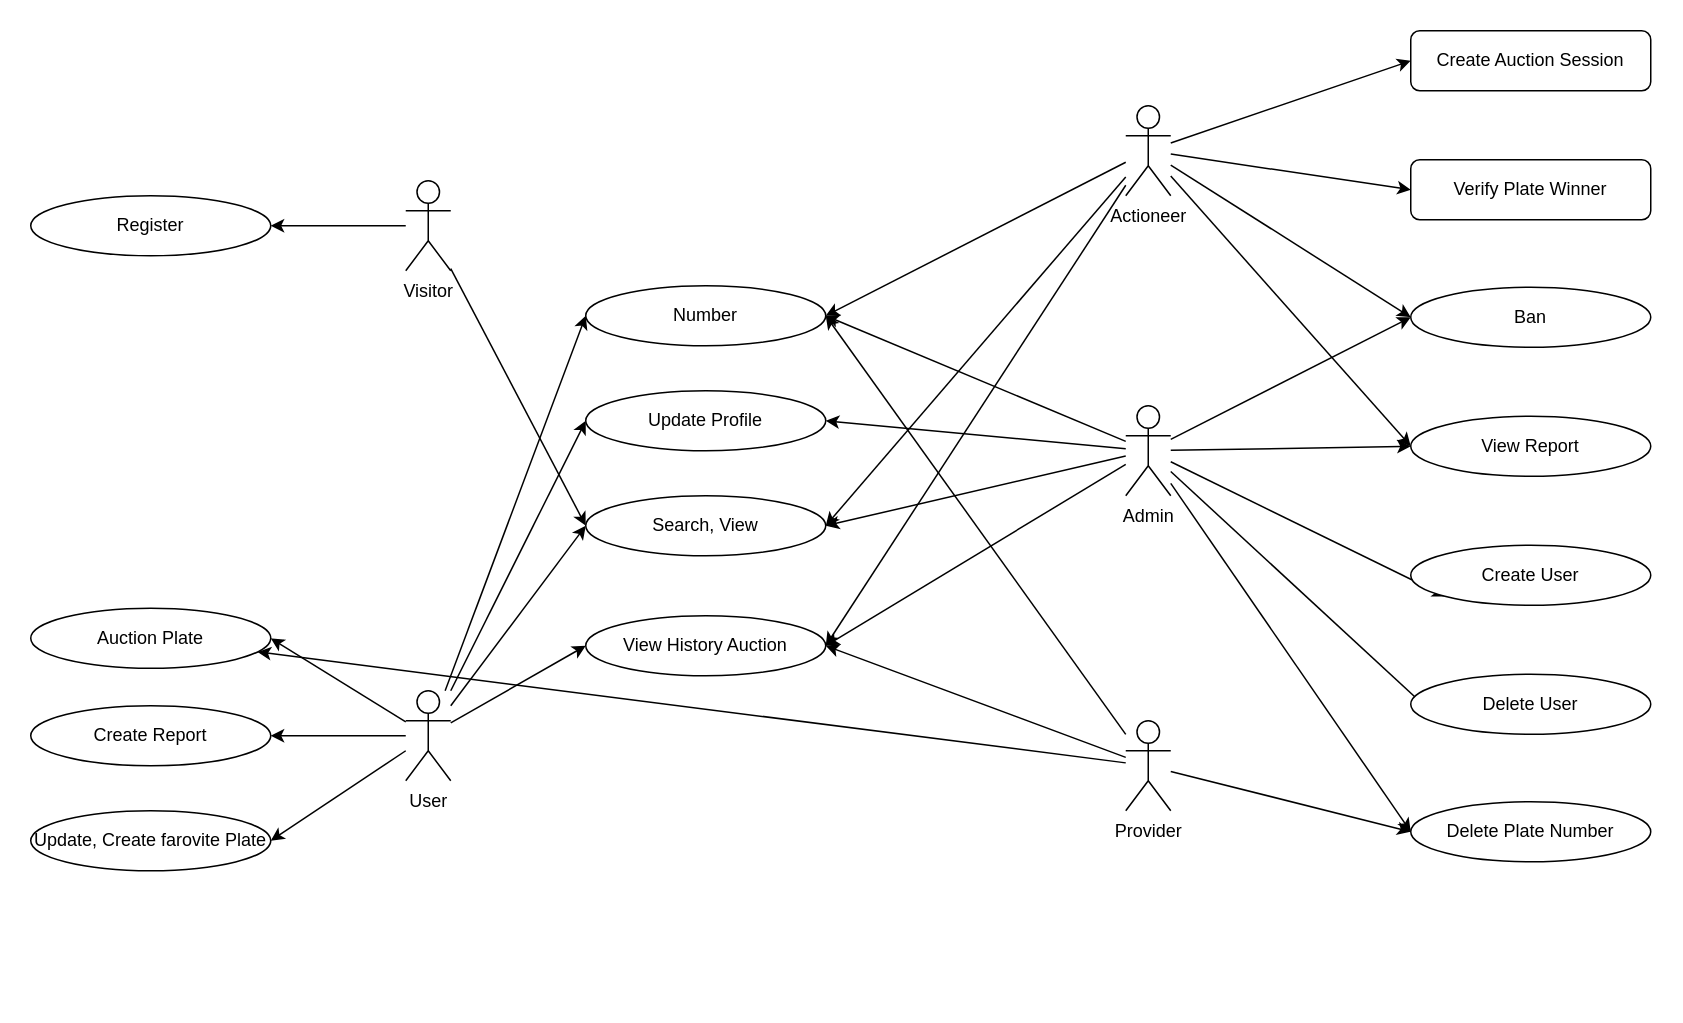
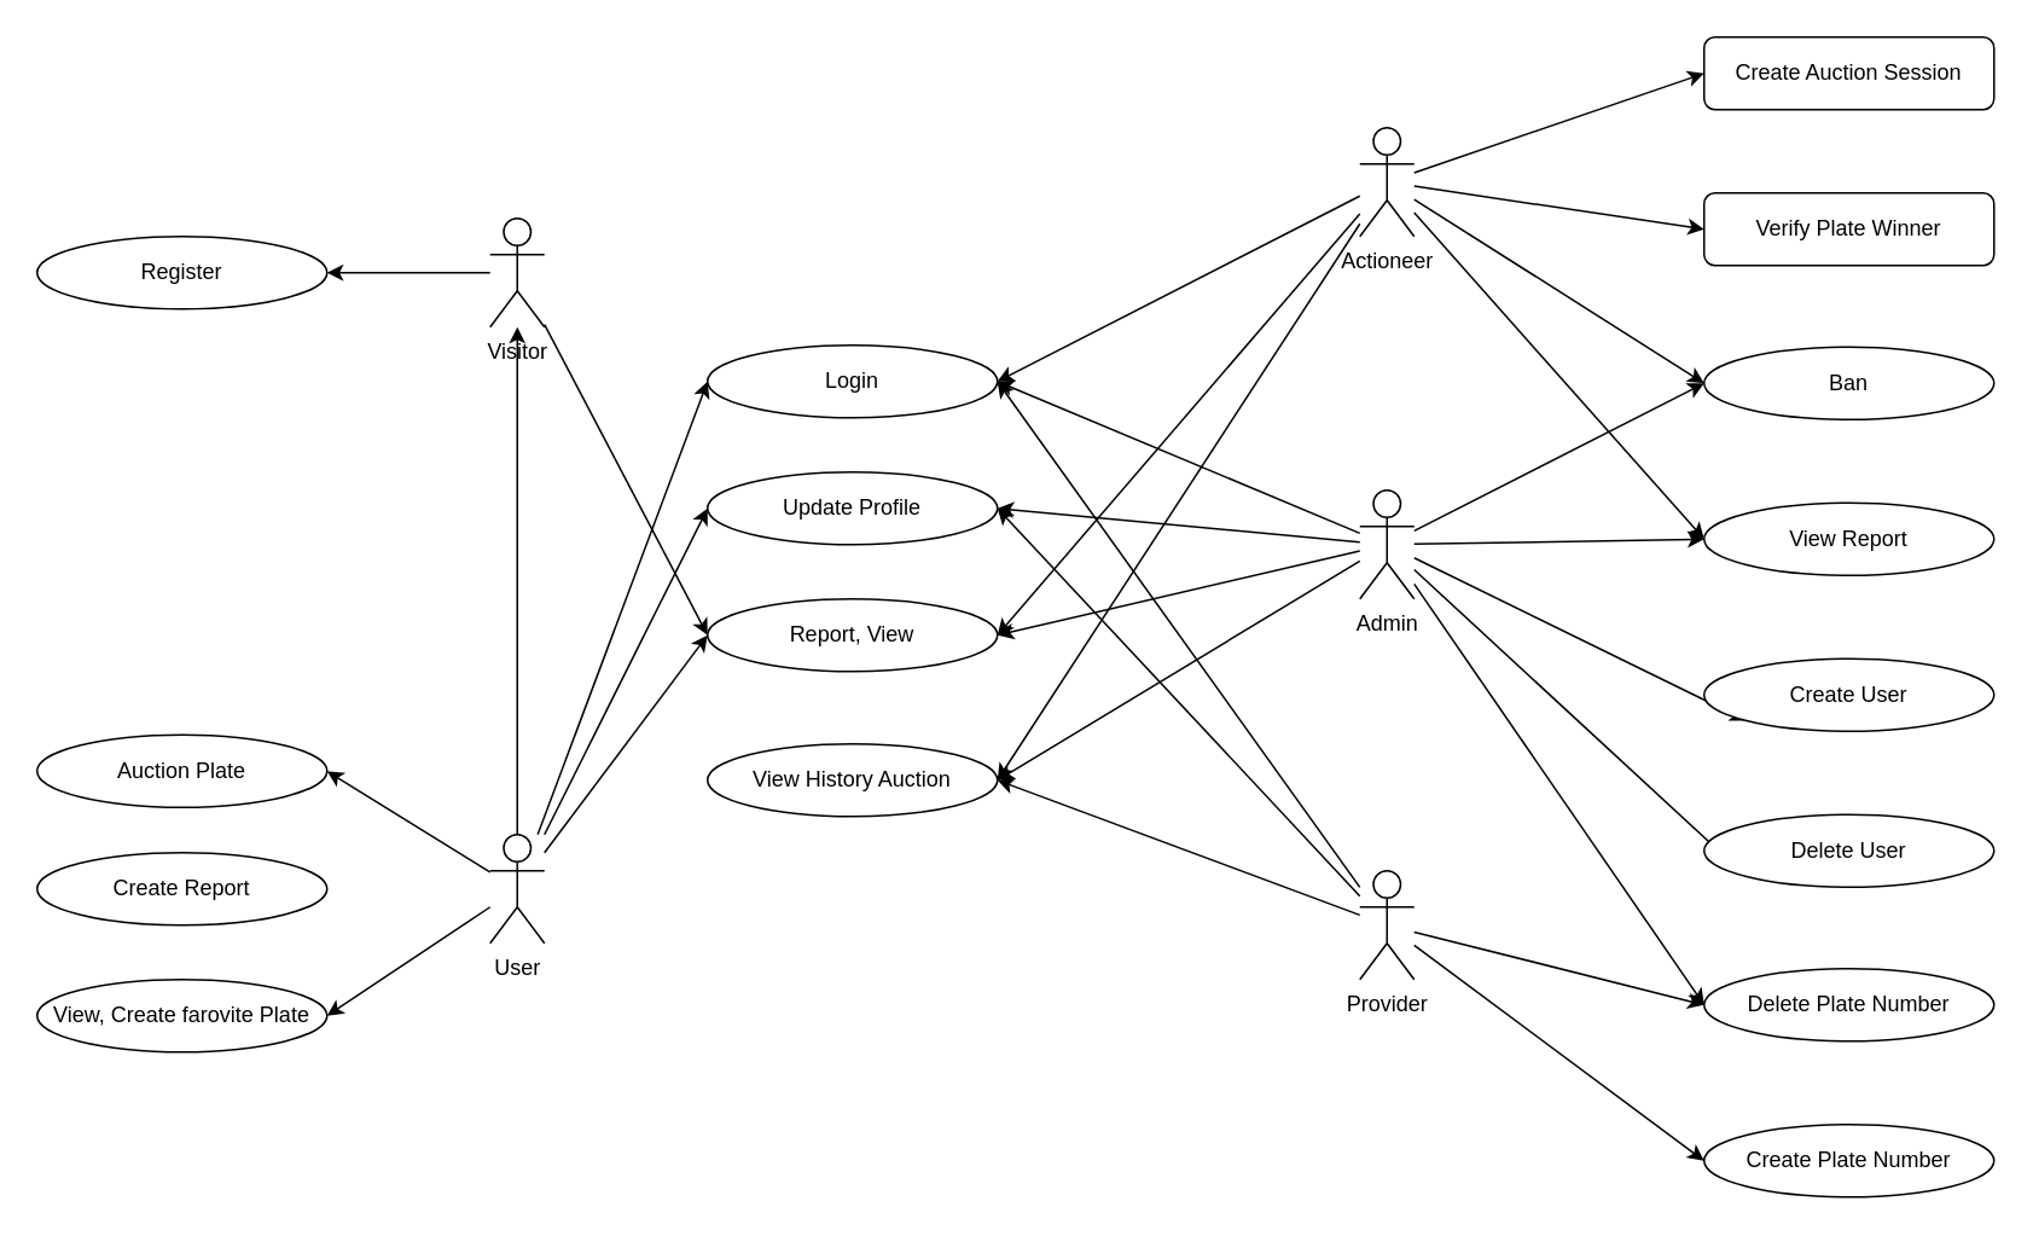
- <mxCell id="36" value="Number" style="ellipse;whiteSpace=wrap;html=1;" vertex="1" parent="1"><mxGeometry x="390" y="190" width="160" height="40" as="geometry" /></mxCell>
+ <mxCell id="36" value="Login" style="ellipse;whiteSpace=wrap;html=1;" vertex="1" parent="1"><mxGeometry x="390" y="190" width="160" height="40" as="geometry" /></mxCell>
- <mxCell id="39" value="Search, View" style="ellipse;whiteSpace=wrap;html=1;" vertex="1" parent="1"><mxGeometry x="390" y="330" width="160" height="40" as="geometry" /></mxCell>
+ <mxCell id="39" value="Report, View" style="ellipse;whiteSpace=wrap;html=1;" vertex="1" parent="1"><mxGeometry x="390" y="330" width="160" height="40" as="geometry" /></mxCell>
- <mxCell id="8" style="rounded=0;orthogonalLoop=1;jettySize=auto;html=1;entryX=0;entryY=0.5;entryDx=0;entryDy=0;" edge="1" parent="1" source="11" target="50"><mxGeometry relative="1" as="geometry" /></mxCell>
- <mxCell id="31" style="rounded=0;orthogonalLoop=1;jettySize=auto;html=1;" edge="1" parent="1" source="35" target="44"><mxGeometry relative="1" as="geometry" /></mxCell>
+ <mxCell id="31" style="rounded=0;orthogonalLoop=1;jettySize=auto;html=1;entryX=1;entryY=0.5;entryDx=0;entryDy=0;" edge="1" parent="1" source="35" target="38"><mxGeometry relative="1" as="geometry" /></mxCell>
- <mxCell id="10" style="rounded=0;orthogonalLoop=1;jettySize=auto;html=1;entryX=1;entryY=0.5;entryDx=0;entryDy=0;" edge="1" parent="1" source="11" target="48"><mxGeometry relative="1" as="geometry" /></mxCell>
+ <mxCell id="10" style="rounded=0;orthogonalLoop=1;jettySize=auto;html=1;" edge="1" parent="1" source="11" target="4"><mxGeometry relative="1" as="geometry" /></mxCell>
- <mxCell id="51" value="Update, Create farovite Plate" style="ellipse;whiteSpace=wrap;html=1;" vertex="1" parent="1"><mxGeometry y="540" width="160" height="40" as="geometry" x="20" /></mxCell>
+ <mxCell id="51" value="View, Create farovite Plate" style="ellipse;whiteSpace=wrap;html=1;" vertex="1" parent="1"><mxGeometry y="540" width="160" height="40" as="geometry" x="20" /></mxCell>
+ <mxCell id="33" style="rounded=0;orthogonalLoop=1;jettySize=auto;html=1;entryX=0;entryY=0.5;entryDx=0;entryDy=0;" edge="1" parent="1" source="35" target="42"><mxGeometry relative="1" as="geometry" /></mxCell>
+ <mxCell id="42" value="Create Plate Number" style="ellipse;whiteSpace=wrap;html=1;" vertex="1" parent="1"><mxGeometry x="940" y="620" width="160" height="40" as="geometry" /></mxCell>
